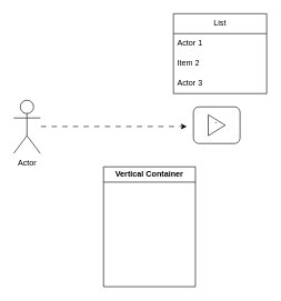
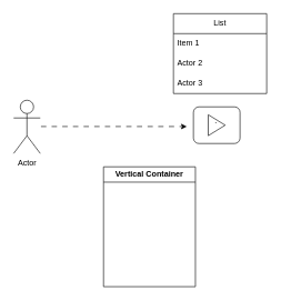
- <mxCell id="9" value="Actor 1" style="text;strokeColor=none;fillColor=none;align=left;verticalAlign=middle;spacingLeft=4;spacingRight=4;overflow=hidden;points=[[0,0.5],[1,0.5]];portConstraint=eastwest;rotatable=0;whiteSpace=wrap;html=1;" vertex="1" parent="8"><mxGeometry y="30" width="140" height="30" as="geometry" /></mxCell>
+ <mxCell id="9" value="Item 1" style="text;strokeColor=none;fillColor=none;align=left;verticalAlign=middle;spacingLeft=4;spacingRight=4;overflow=hidden;points=[[0,0.5],[1,0.5]];portConstraint=eastwest;rotatable=0;whiteSpace=wrap;html=1;" vertex="1" parent="8"><mxGeometry y="30" width="140" height="30" as="geometry" /></mxCell>
- <mxCell id="10" value="Item 2" style="text;strokeColor=none;fillColor=none;align=left;verticalAlign=middle;spacingLeft=4;spacingRight=4;overflow=hidden;points=[[0,0.5],[1,0.5]];portConstraint=eastwest;rotatable=0;whiteSpace=wrap;html=1;" vertex="1" parent="8"><mxGeometry y="60" width="140" height="30" as="geometry" /></mxCell>
+ <mxCell id="10" value="Actor 2" style="text;strokeColor=none;fillColor=none;align=left;verticalAlign=middle;spacingLeft=4;spacingRight=4;overflow=hidden;points=[[0,0.5],[1,0.5]];portConstraint=eastwest;rotatable=0;whiteSpace=wrap;html=1;" vertex="1" parent="8"><mxGeometry y="60" width="140" height="30" as="geometry" /></mxCell>
